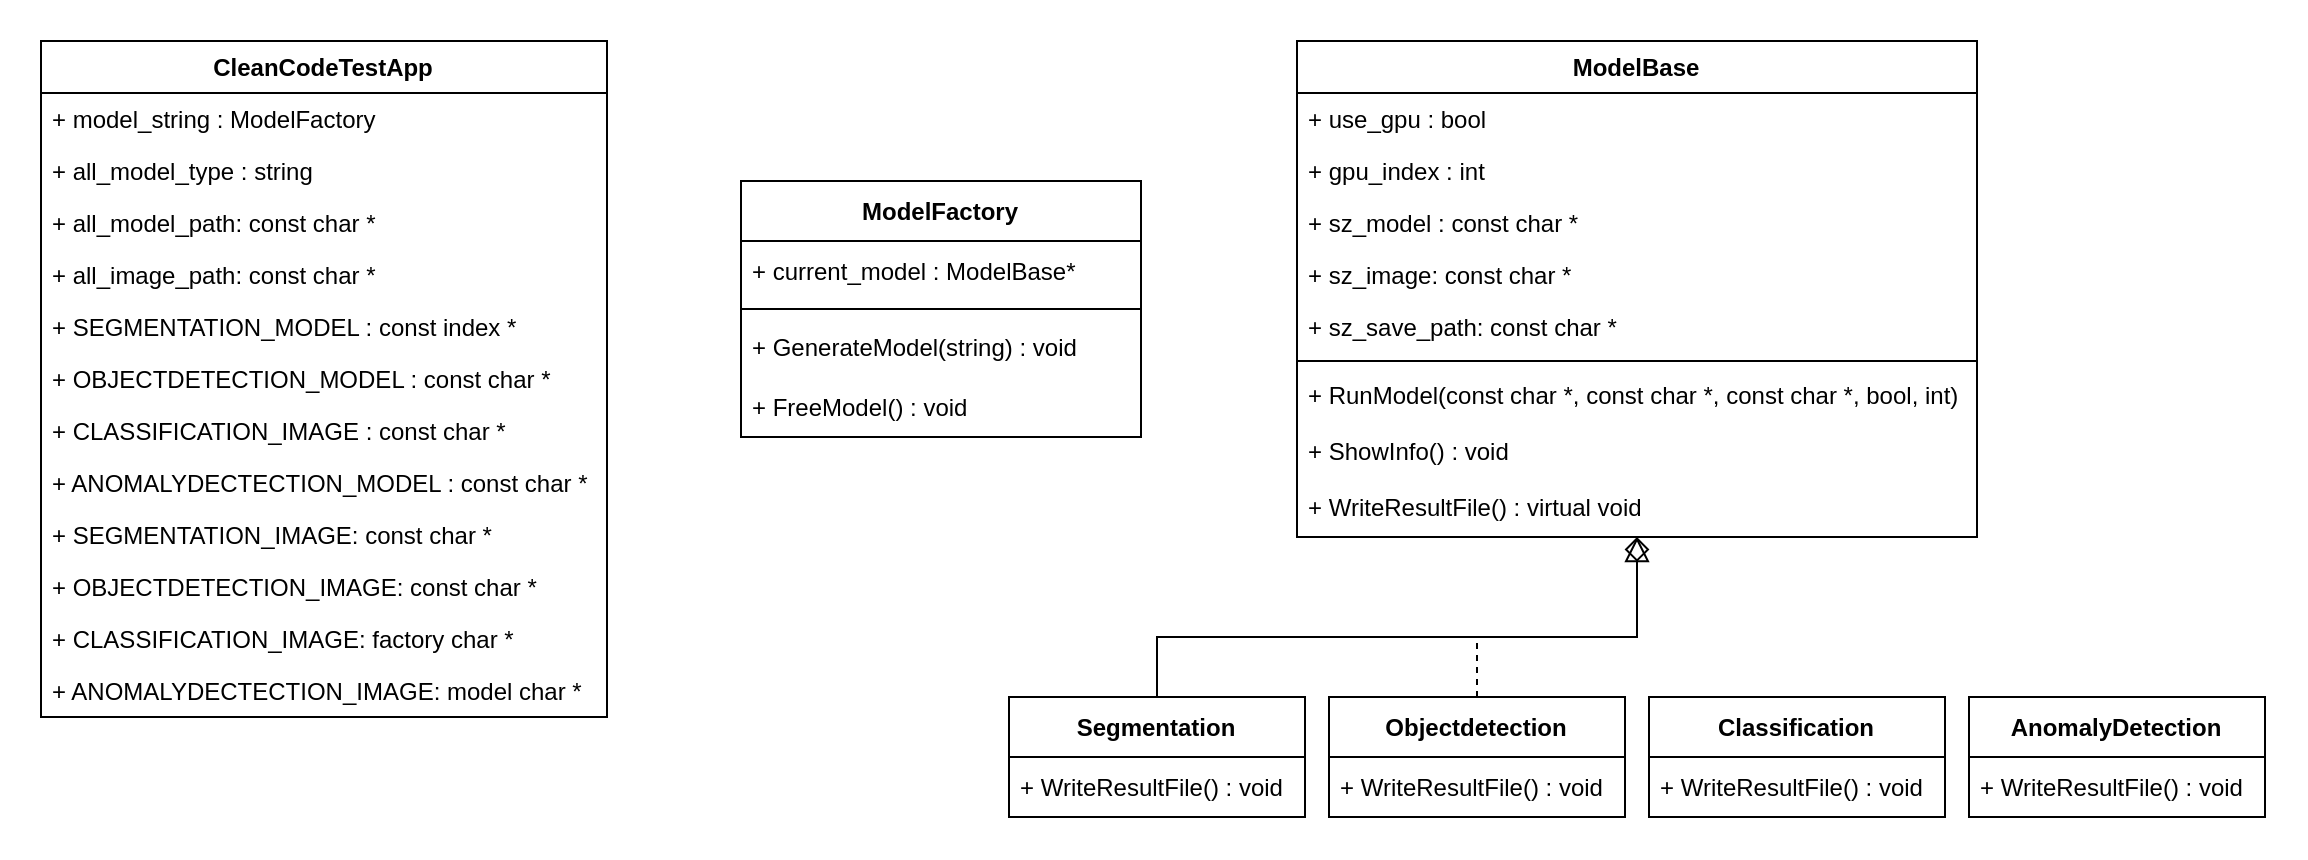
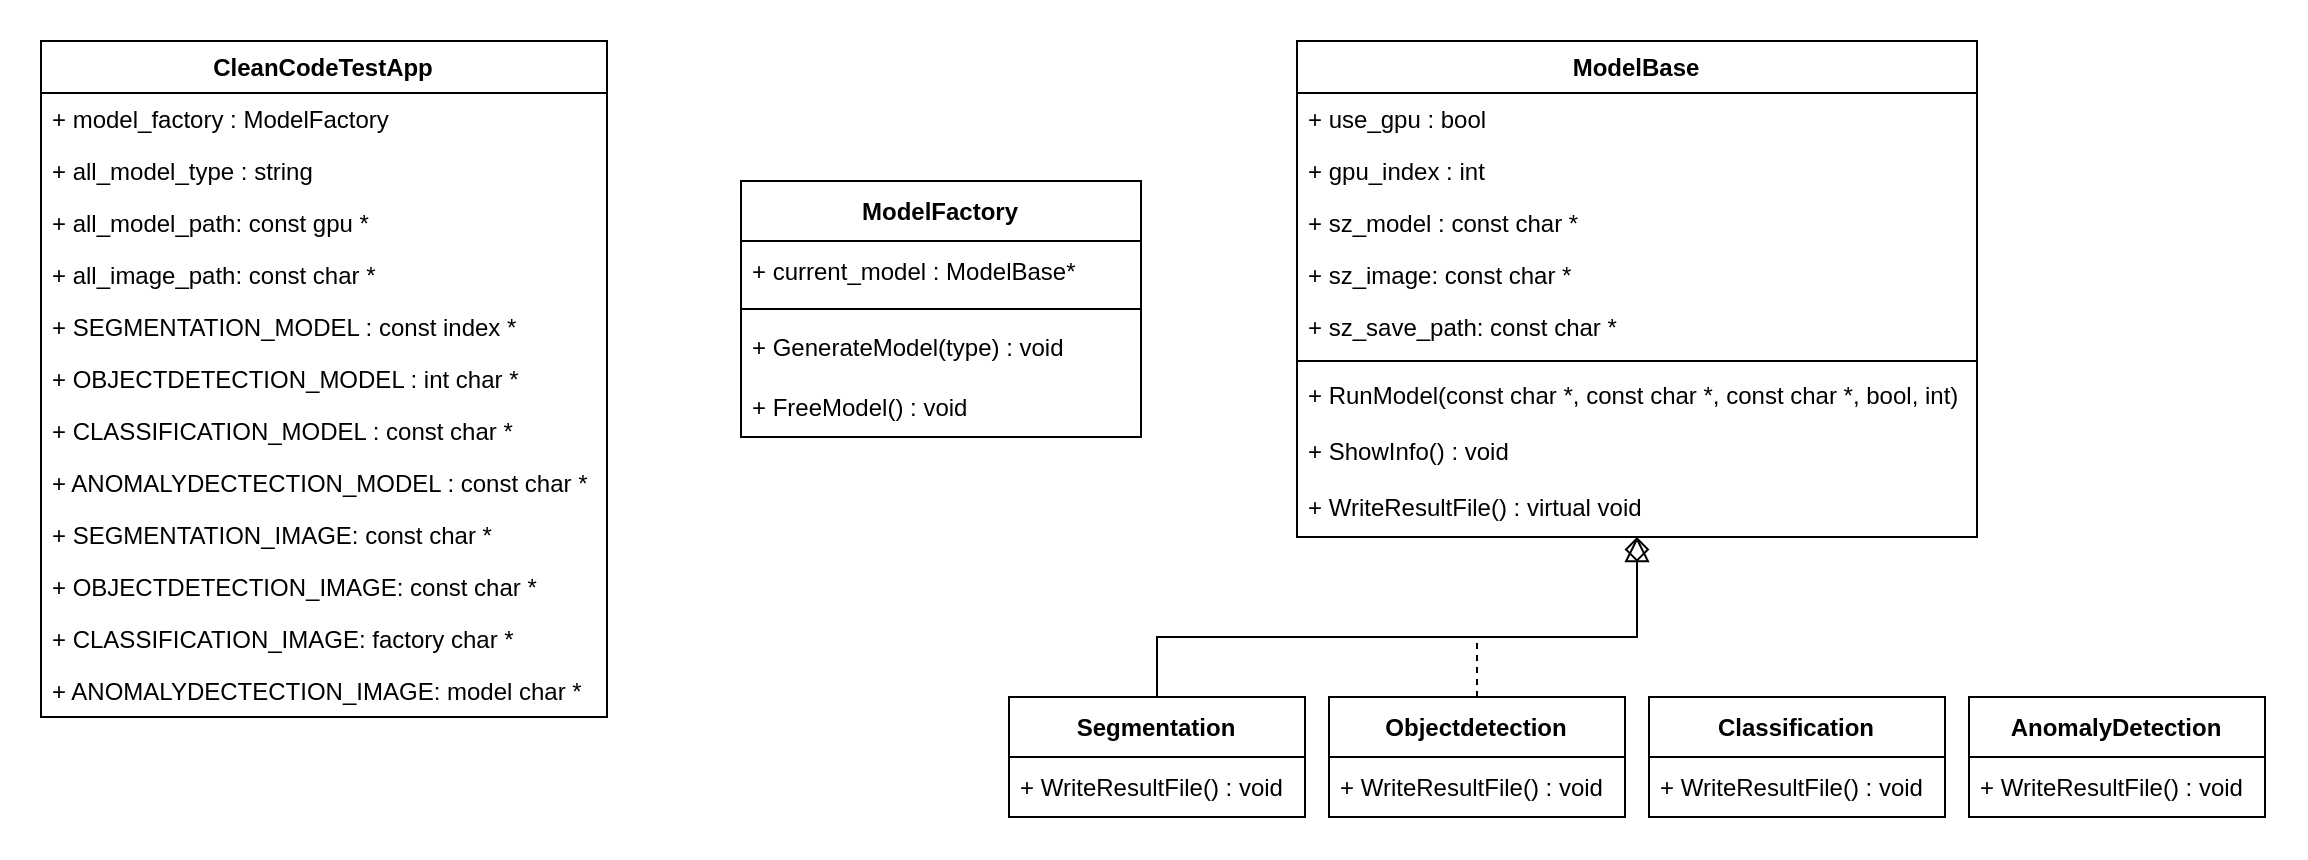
- <mxCell id="15" value="+ model_string : ModelFactory" style="text;align=left;verticalAlign=top;spacingLeft=4;spacingRight=4;overflow=hidden;rotatable=0;points=[[0,0.5],[1,0.5]];portConstraint=eastwest;rounded=0;shadow=0;html=0;" parent="14" vertex="1"><mxGeometry y="26" width="283" height="26" as="geometry" /></mxCell>
+ <mxCell id="15" value="+ model_factory : ModelFactory" style="text;align=left;verticalAlign=top;spacingLeft=4;spacingRight=4;overflow=hidden;rotatable=0;points=[[0,0.5],[1,0.5]];portConstraint=eastwest;rounded=0;shadow=0;html=0;" parent="14" vertex="1"><mxGeometry y="26" width="283" height="26" as="geometry" /></mxCell>
- <mxCell id="17" value="+ all_model_path: const char *" style="text;align=left;verticalAlign=top;spacingLeft=4;spacingRight=4;overflow=hidden;rotatable=0;points=[[0,0.5],[1,0.5]];portConstraint=eastwest;rounded=0;shadow=0;html=0;" vertex="1" parent="14"><mxGeometry y="78" width="283" height="26" as="geometry" /></mxCell>
+ <mxCell id="17" value="+ all_model_path: const gpu *" style="text;align=left;verticalAlign=top;spacingLeft=4;spacingRight=4;overflow=hidden;rotatable=0;points=[[0,0.5],[1,0.5]];portConstraint=eastwest;rounded=0;shadow=0;html=0;" vertex="1" parent="14"><mxGeometry y="78" width="283" height="26" as="geometry" /></mxCell>
- <mxCell id="38" value="+ GenerateModel(string) : void" style="text;strokeColor=none;fillColor=none;align=left;verticalAlign=middle;spacingLeft=4;spacingRight=4;overflow=hidden;points=[[0,0.5],[1,0.5]];portConstraint=eastwest;rotatable=0;" vertex="1" parent="35"><mxGeometry y="68" width="200" height="30" as="geometry" /></mxCell>
+ <mxCell id="38" value="+ GenerateModel(type) : void" style="text;strokeColor=none;fillColor=none;align=left;verticalAlign=middle;spacingLeft=4;spacingRight=4;overflow=hidden;points=[[0,0.5],[1,0.5]];portConstraint=eastwest;rotatable=0;" vertex="1" parent="35"><mxGeometry y="68" width="200" height="30" as="geometry" /></mxCell>
- <mxCell id="20" value="+ OBJECTDETECTION_MODEL : const char *" style="text;align=left;verticalAlign=top;spacingLeft=4;spacingRight=4;overflow=hidden;rotatable=0;points=[[0,0.5],[1,0.5]];portConstraint=eastwest;rounded=0;shadow=0;html=0;" parent="14" vertex="1"><mxGeometry y="156" width="283" height="26" as="geometry" /></mxCell>
+ <mxCell id="20" value="+ OBJECTDETECTION_MODEL : int char *" style="text;align=left;verticalAlign=top;spacingLeft=4;spacingRight=4;overflow=hidden;rotatable=0;points=[[0,0.5],[1,0.5]];portConstraint=eastwest;rounded=0;shadow=0;html=0;" parent="14" vertex="1"><mxGeometry y="156" width="283" height="26" as="geometry" /></mxCell>
- <mxCell id="21" value="+ CLASSIFICATION_IMAGE : const char *" style="text;align=left;verticalAlign=top;spacingLeft=4;spacingRight=4;overflow=hidden;rotatable=0;points=[[0,0.5],[1,0.5]];portConstraint=eastwest;rounded=0;shadow=0;html=0;" parent="14" vertex="1"><mxGeometry y="182" width="283" height="26" as="geometry" /></mxCell>
+ <mxCell id="21" value="+ CLASSIFICATION_MODEL : const char *" style="text;align=left;verticalAlign=top;spacingLeft=4;spacingRight=4;overflow=hidden;rotatable=0;points=[[0,0.5],[1,0.5]];portConstraint=eastwest;rounded=0;shadow=0;html=0;" parent="14" vertex="1"><mxGeometry y="182" width="283" height="26" as="geometry" /></mxCell>
